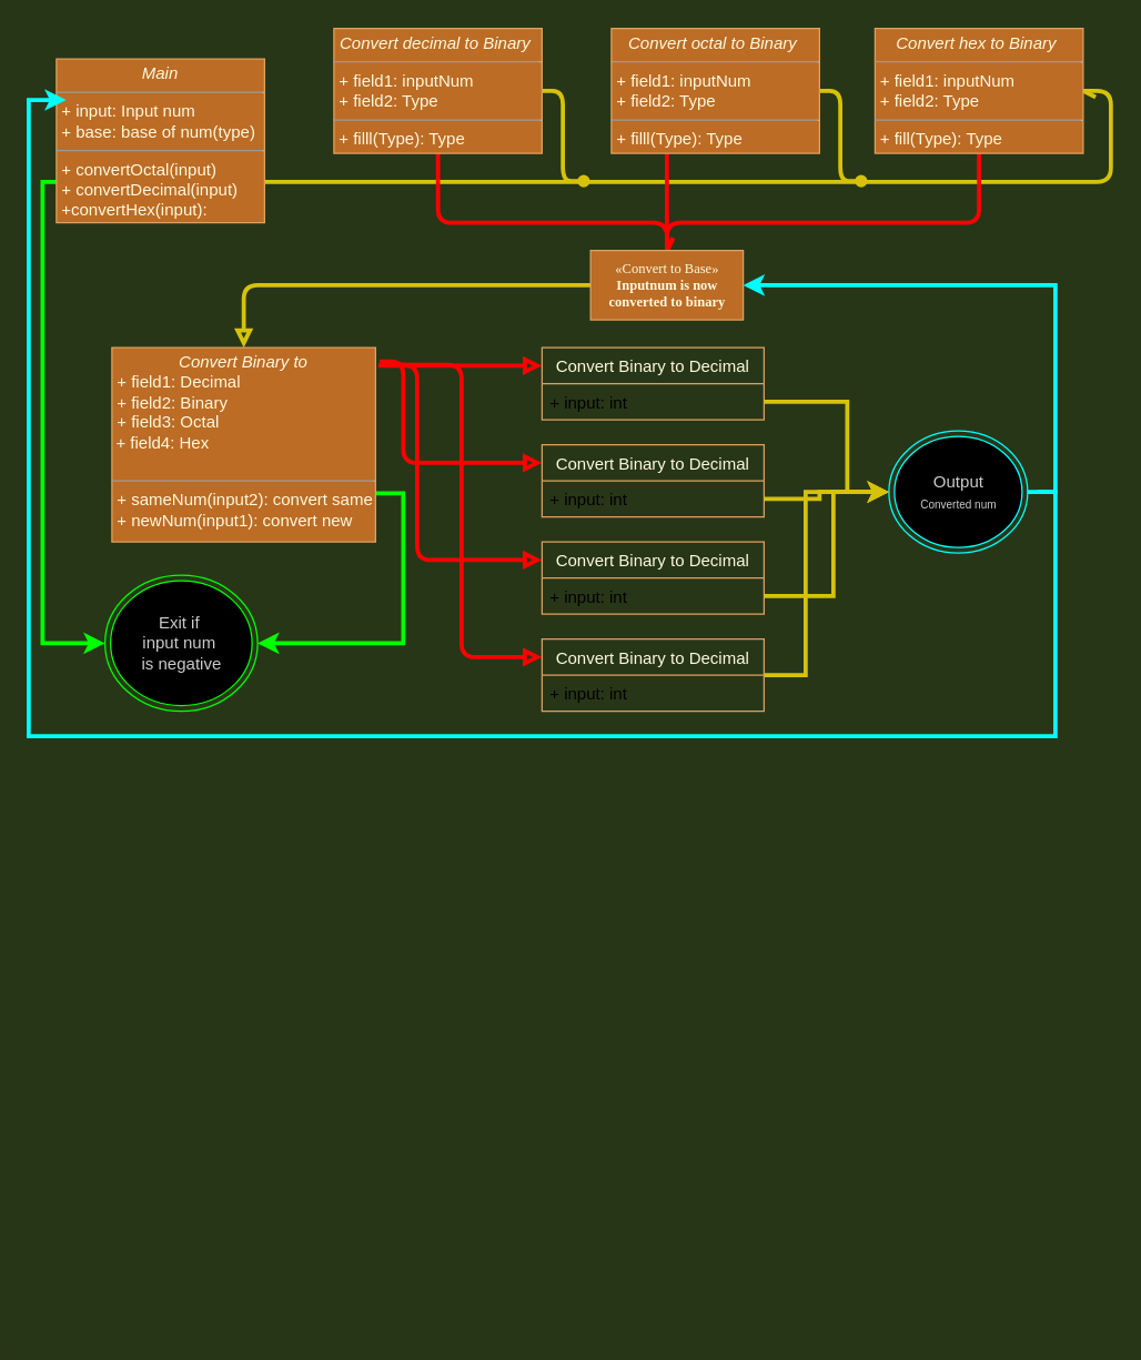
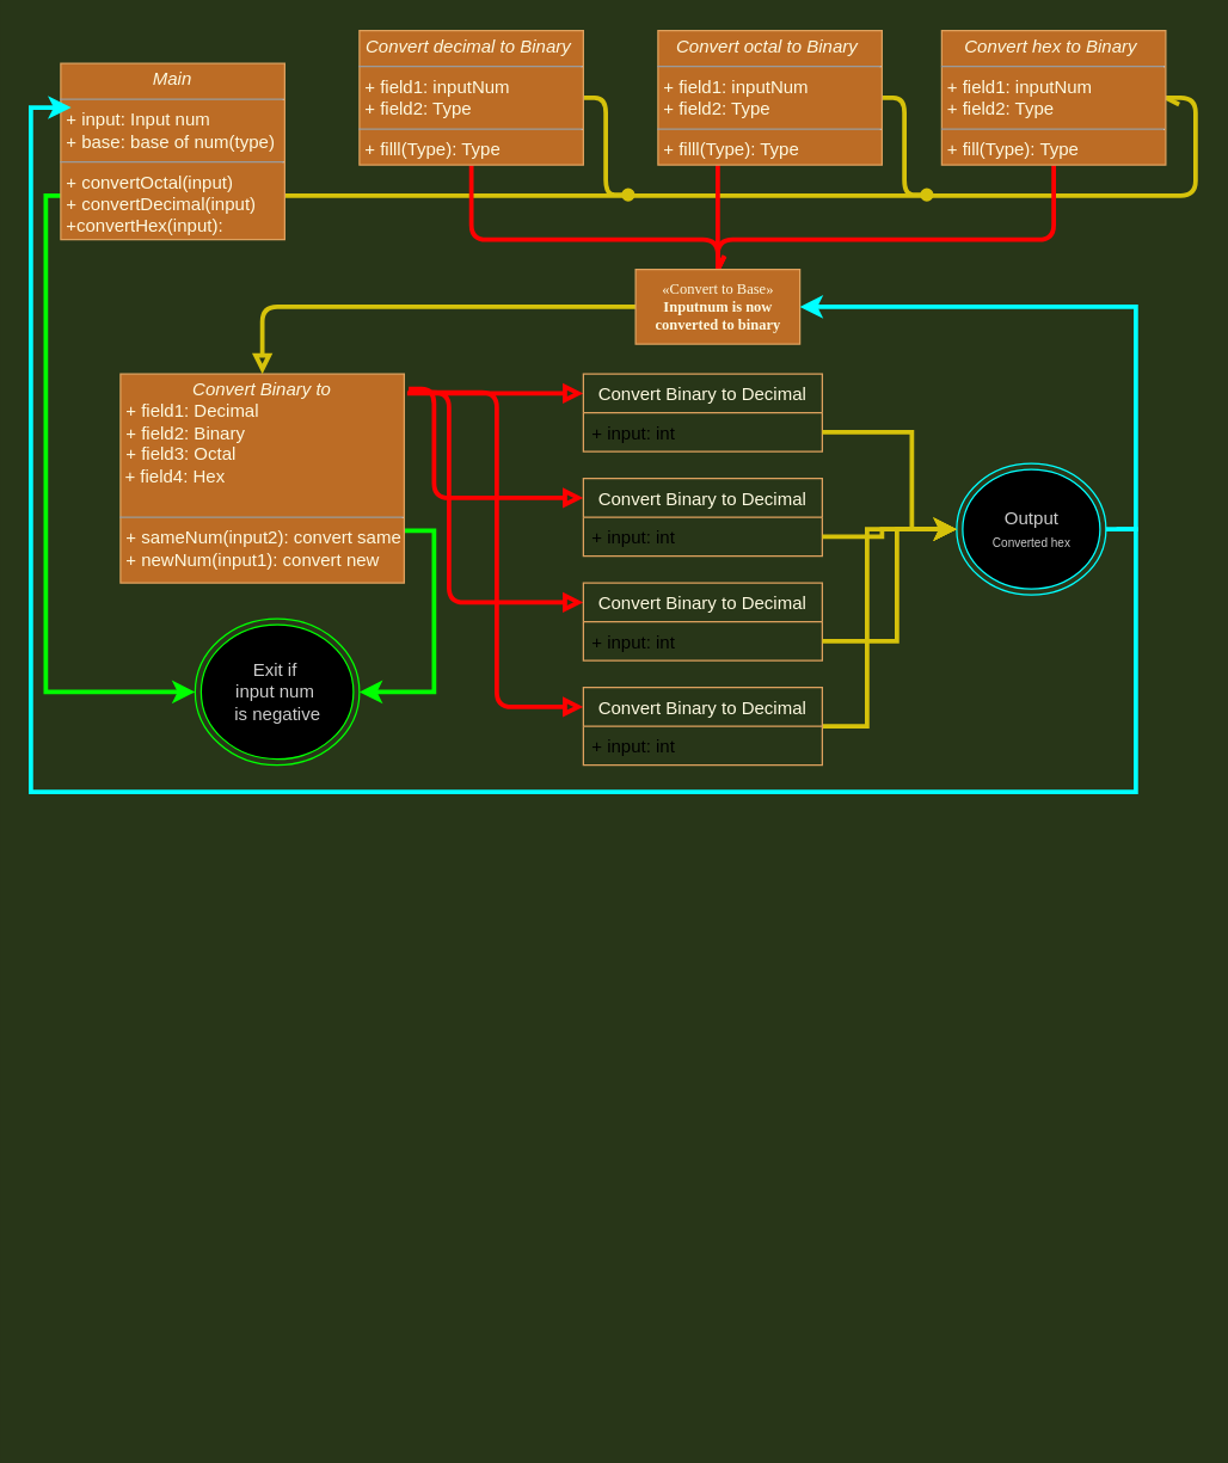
- <mxCell id="35" value="&lt;font color=&quot;#cccccc&quot;&gt;Output&lt;br&gt;&lt;font style=&quot;font-size: 8px&quot;&gt;Converted num&lt;/font&gt;&lt;/font&gt;" style="ellipse;html=1;shape=endState;fillColor=#000000;strokeColor=#00FFFF;" vertex="1" parent="1"><mxGeometry x="640" y="310" width="100" height="88" as="geometry" /></mxCell>
+ <mxCell id="35" value="&lt;font color=&quot;#cccccc&quot;&gt;Output&lt;br&gt;&lt;font style=&quot;font-size: 8px&quot;&gt;Converted hex&lt;/font&gt;&lt;/font&gt;" style="ellipse;html=1;shape=endState;fillColor=#000000;strokeColor=#00FFFF;" vertex="1" parent="1"><mxGeometry x="640" y="310" width="100" height="88" as="geometry" /></mxCell>
- <mxCell id="39" value="&lt;font color=&quot;#cccccc&quot;&gt;Exit if&amp;nbsp;&lt;br&gt;input num&amp;nbsp;&lt;br&gt;is negative&lt;/font&gt;" style="ellipse;html=1;shape=endState;fillColor=#000000;strokeColor=#00FF00;" vertex="1" parent="1"><mxGeometry x="75" y="414" width="110" height="98" as="geometry" /></mxCell>
+ <mxCell id="39" value="&lt;font color=&quot;#cccccc&quot;&gt;Exit if&amp;nbsp;&lt;br&gt;input num&amp;nbsp;&lt;br&gt;is negative&lt;/font&gt;" style="ellipse;html=1;shape=endState;fillColor=#000000;strokeColor=#00FF00;" vertex="1" parent="1"><mxGeometry x="130" y="414" width="110" height="98" as="geometry" /></mxCell>
